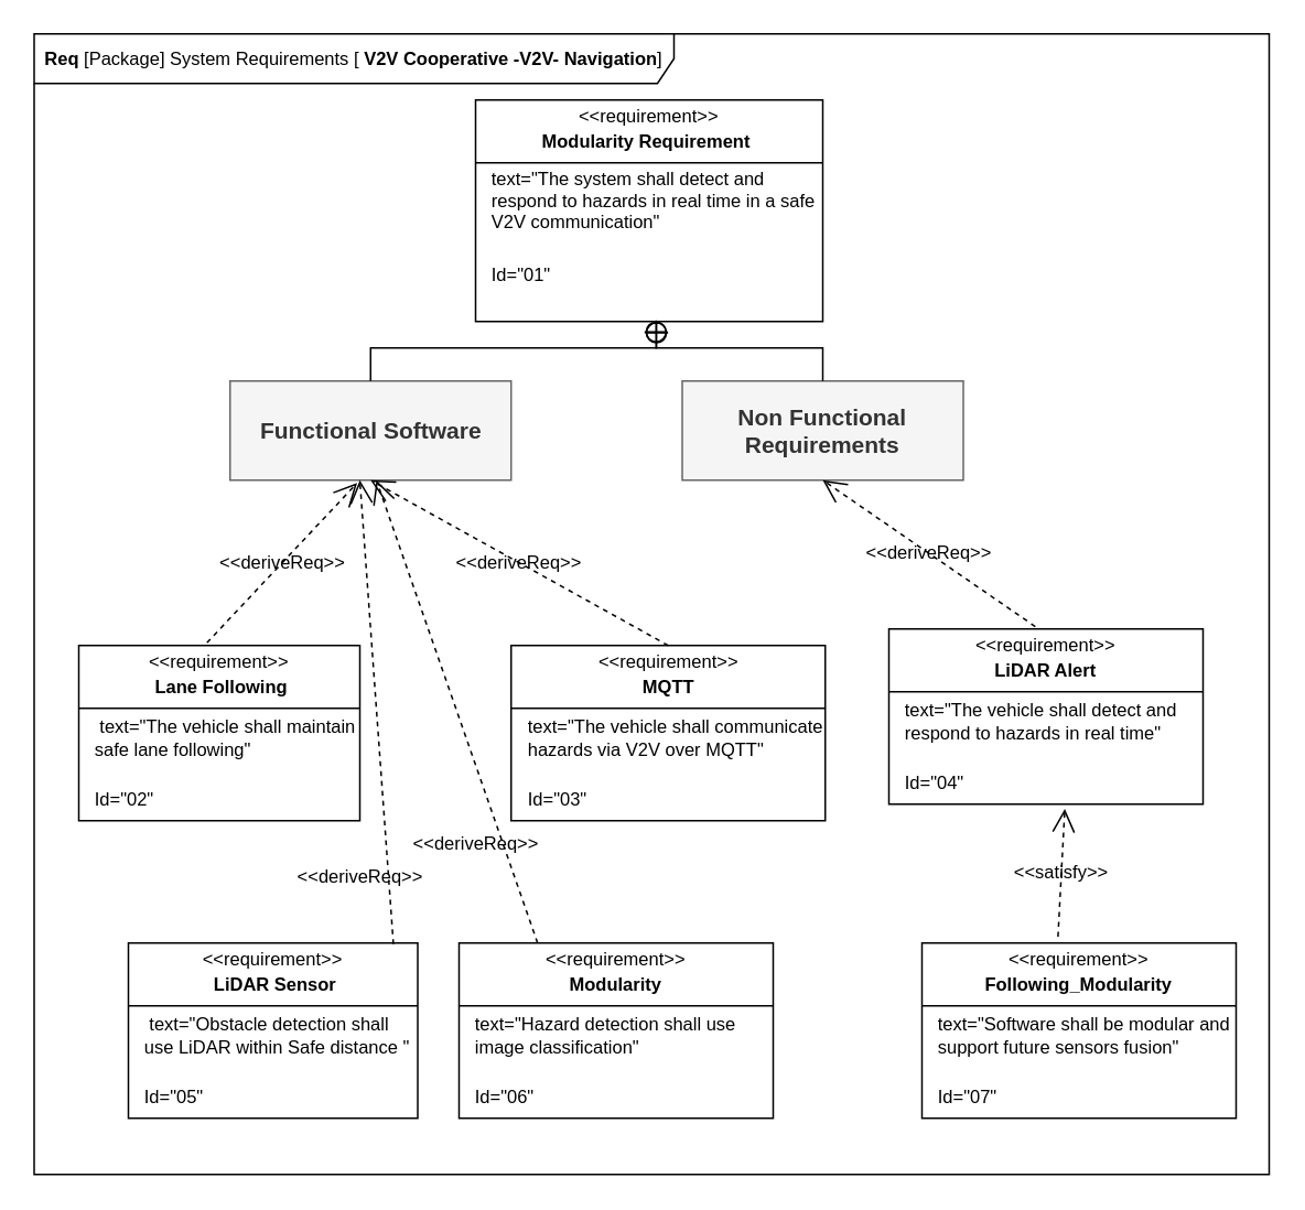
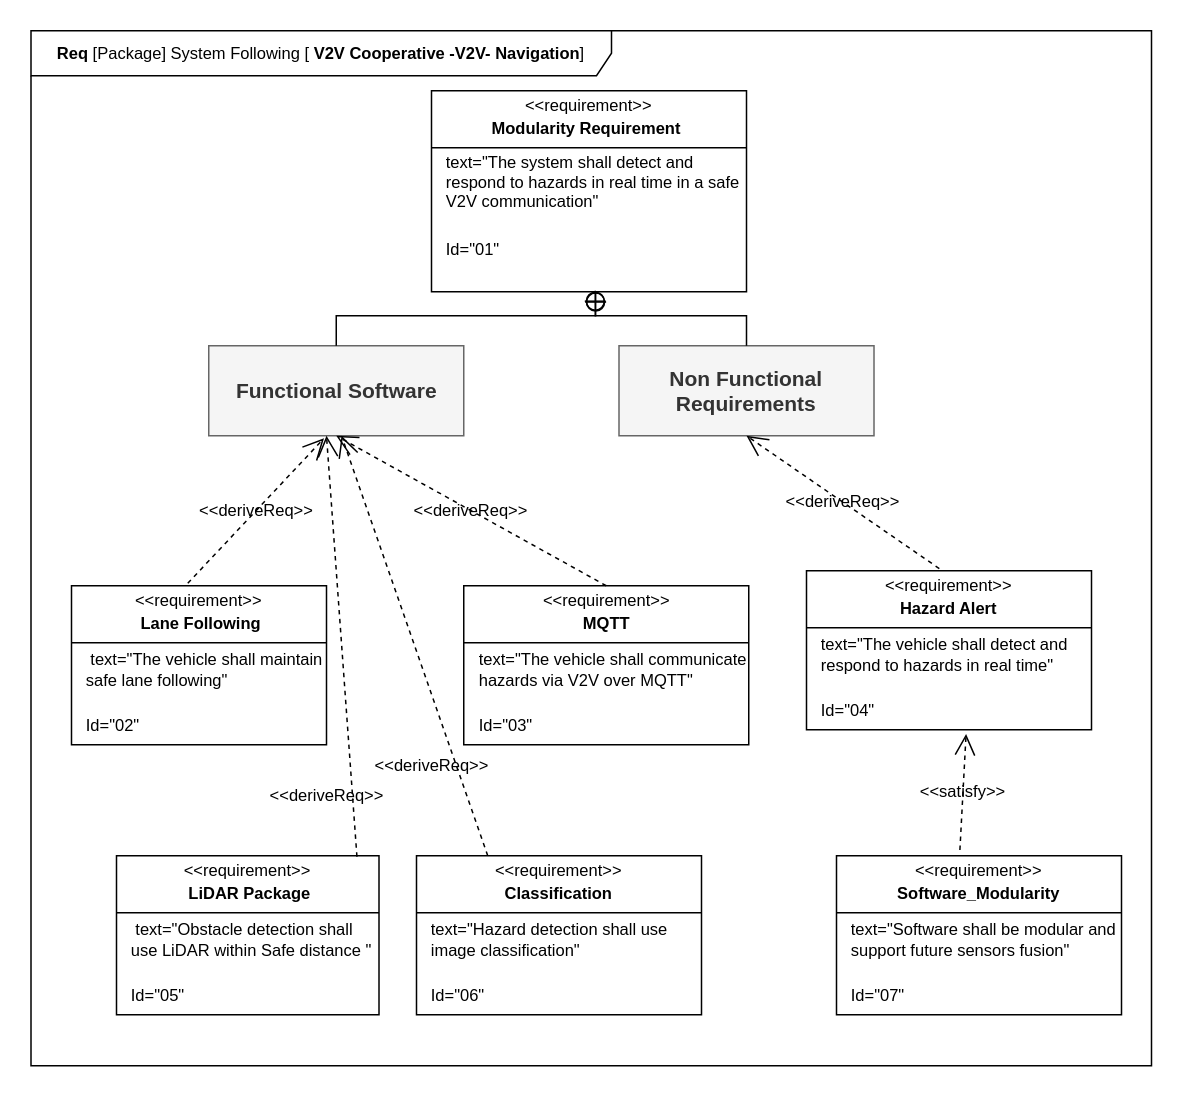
- <mxCell id="2" value="&lt;font&gt;&lt;b&gt;Req &lt;/b&gt;[Package] System Requirements [ &lt;b&gt;V2V Cooperative -V2V- Navigation&lt;/b&gt;&lt;span style=&quot;background-color: transparent; color: light-dark(rgb(0, 0, 0), rgb(255, 255, 255));&quot;&gt;]&lt;/span&gt;&lt;/font&gt;" style="shape=umlFrame;whiteSpace=wrap;html=1;pointerEvents=0;width=387;height=30;strokeWidth=1;fontSize=11;labelBackgroundColor=none;rounded=0;" vertex="1" parent="1"><mxGeometry x="20" y="20" width="747" height="690" as="geometry" /></mxCell>
+ <mxCell id="2" value="&lt;font&gt;&lt;b&gt;Req &lt;/b&gt;[Package] System Following [ &lt;b&gt;V2V Cooperative -V2V- Navigation&lt;/b&gt;&lt;span style=&quot;background-color: transparent; color: light-dark(rgb(0, 0, 0), rgb(255, 255, 255));&quot;&gt;]&lt;/span&gt;&lt;/font&gt;" style="shape=umlFrame;whiteSpace=wrap;html=1;pointerEvents=0;width=387;height=30;strokeWidth=1;fontSize=11;labelBackgroundColor=none;rounded=0;" vertex="1" parent="1"><mxGeometry x="20" y="20" width="747" height="690" as="geometry" /></mxCell>
- <mxCell id="44" value="LiDAR Alert" style="html=1;align=center;spacing=0;verticalAlign=middle;strokeColor=none;fillColor=none;whiteSpace=wrap;fontStyle=1;strokeWidth=1;fontSize=11;labelBackgroundColor=none;rounded=0;" vertex="1" parent="42"><mxGeometry y="16" width="190" height="18" as="geometry" /></mxCell>
+ <mxCell id="44" value="Hazard Alert" style="html=1;align=center;spacing=0;verticalAlign=middle;strokeColor=none;fillColor=none;whiteSpace=wrap;fontStyle=1;strokeWidth=1;fontSize=11;labelBackgroundColor=none;rounded=0;" vertex="1" parent="42"><mxGeometry y="16" width="190" height="18" as="geometry" /></mxCell>
- <mxCell id="30" value="&amp;nbsp;LiDAR Sensor" style="html=1;align=center;spacing=0;verticalAlign=middle;strokeColor=none;fillColor=none;whiteSpace=wrap;fontStyle=1;strokeWidth=1;fontSize=11;labelBackgroundColor=none;rounded=0;" vertex="1" parent="28"><mxGeometry y="16" width="175" height="18" as="geometry" /></mxCell>
+ <mxCell id="30" value="&amp;nbsp;LiDAR Package" style="html=1;align=center;spacing=0;verticalAlign=middle;strokeColor=none;fillColor=none;whiteSpace=wrap;fontStyle=1;strokeWidth=1;fontSize=11;labelBackgroundColor=none;rounded=0;" vertex="1" parent="28"><mxGeometry y="16" width="175" height="18" as="geometry" /></mxCell>
- <mxCell id="37" value="Modularity" style="html=1;align=center;spacing=0;verticalAlign=middle;strokeColor=none;fillColor=none;whiteSpace=wrap;fontStyle=1;strokeWidth=1;fontSize=11;labelBackgroundColor=none;rounded=0;" vertex="1" parent="35"><mxGeometry y="16" width="190" height="18" as="geometry" /></mxCell>
+ <mxCell id="37" value="Classification" style="html=1;align=center;spacing=0;verticalAlign=middle;strokeColor=none;fillColor=none;whiteSpace=wrap;fontStyle=1;strokeWidth=1;fontSize=11;labelBackgroundColor=none;rounded=0;" vertex="1" parent="35"><mxGeometry y="16" width="190" height="18" as="geometry" /></mxCell>
- <mxCell id="51" value="Following_Modularity" style="html=1;align=center;spacing=0;verticalAlign=middle;strokeColor=none;fillColor=none;whiteSpace=wrap;fontStyle=1;strokeWidth=1;fontSize=11;labelBackgroundColor=none;rounded=0;" vertex="1" parent="49"><mxGeometry y="16" width="190" height="18" as="geometry" /></mxCell>
+ <mxCell id="51" value="Software_Modularity" style="html=1;align=center;spacing=0;verticalAlign=middle;strokeColor=none;fillColor=none;whiteSpace=wrap;fontStyle=1;strokeWidth=1;fontSize=11;labelBackgroundColor=none;rounded=0;" vertex="1" parent="49"><mxGeometry y="16" width="190" height="18" as="geometry" /></mxCell>
